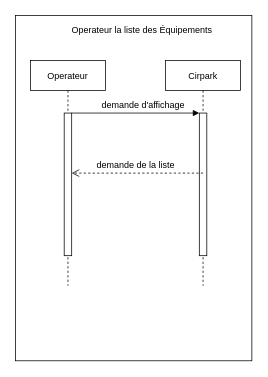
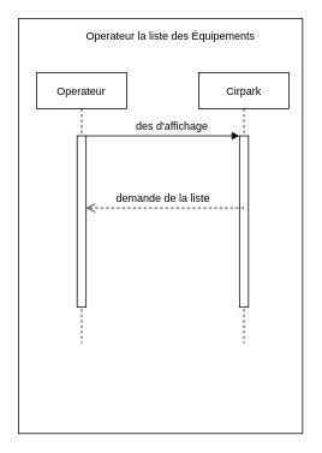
- <mxCell id="10" value="demande d'affichage" style="text;html=1;align=center;verticalAlign=middle;resizable=0;points=[];autosize=1;" parent="1" vertex="1"><mxGeometry x="125" y="130" width="130" height="20" as="geometry" /></mxCell>
+ <mxCell id="10" value="des d'affichage" style="text;html=1;align=center;verticalAlign=middle;resizable=0;points=[];autosize=1;" parent="1" vertex="1"><mxGeometry x="125" y="130" width="130" height="20" as="geometry" /></mxCell>
